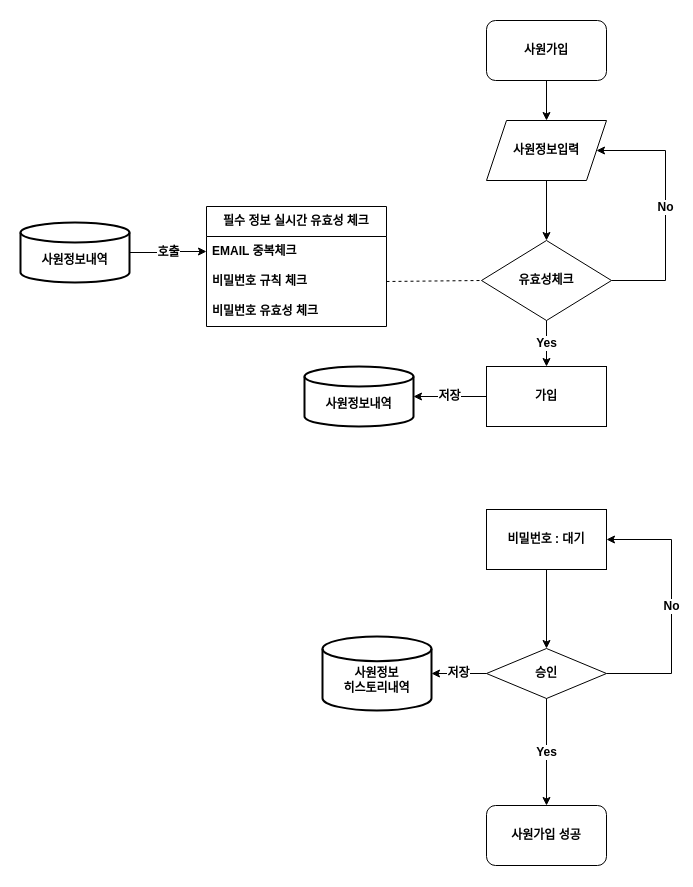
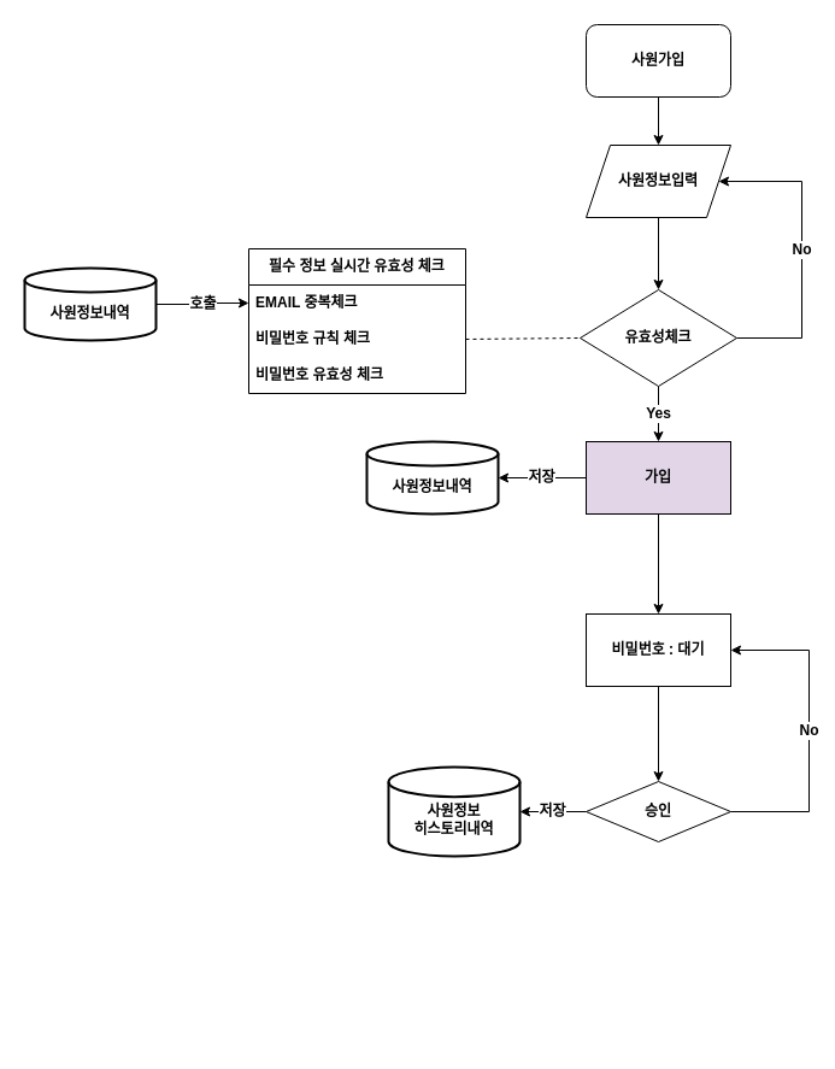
- <mxCell id="20" value="가입" style="whiteSpace=wrap;html=1;fontSize=12;fontStyle=1" vertex="1" parent="1"><mxGeometry x="486" y="366" width="120" height="60" as="geometry" /></mxCell>
+ <mxCell id="20" value="가입" style="whiteSpace=wrap;html=1;fontSize=12;fontStyle=1;fillColor=#e1d5e7;" vertex="1" parent="1"><mxGeometry x="486" y="366" width="120" height="60" as="geometry" /></mxCell>
+ <mxCell id="19" style="edgeStyle=orthogonalEdgeStyle;rounded=0;orthogonalLoop=1;jettySize=auto;html=1;entryX=0.5;entryY=0;entryDx=0;entryDy=0;fontSize=12;fontStyle=1" edge="1" parent="1" source="20" target="8"><mxGeometry relative="1" as="geometry" /></mxCell>
- <mxCell id="13" value="Yes" style="edgeStyle=orthogonalEdgeStyle;rounded=0;orthogonalLoop=1;jettySize=auto;html=1;fontSize=12;fontStyle=1" edge="1" parent="1" source="10" target="12"><mxGeometry relative="1" as="geometry" /></mxCell>
- <mxCell id="12" value="사원가입 성공" style="rounded=1;whiteSpace=wrap;html=1;fontSize=12;fontStyle=1" vertex="1" parent="1"><mxGeometry x="486" y="805" width="120" height="60" as="geometry" /></mxCell>
